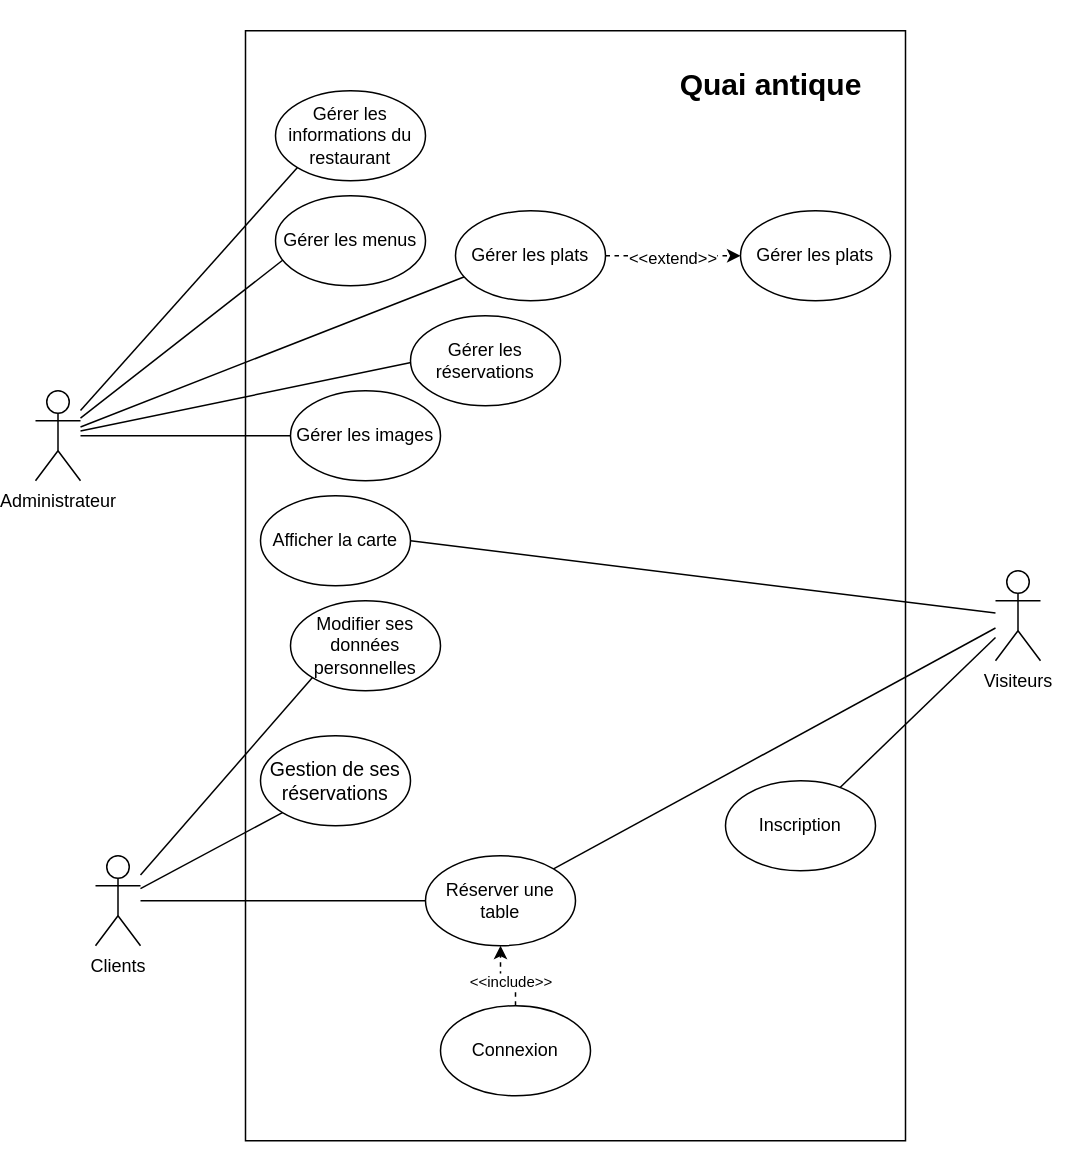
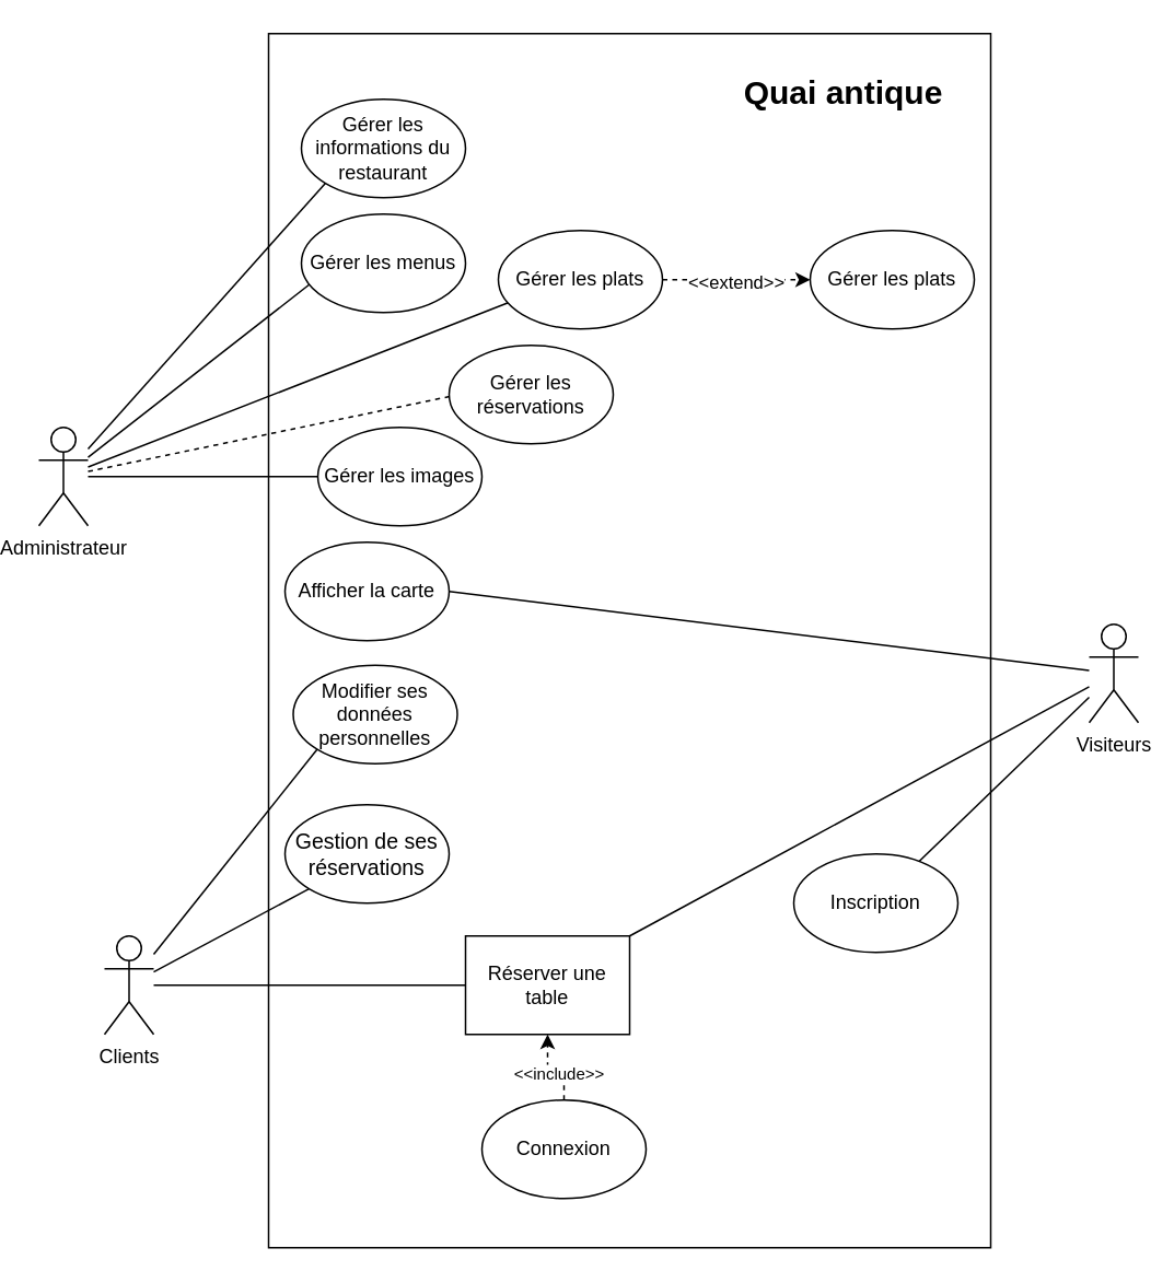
- <mxCell id="7" style="rounded=0;orthogonalLoop=1;jettySize=auto;html=1;entryX=0.06;entryY=0.5;entryDx=0;entryDy=0;endArrow=none;startFill=0;entryPerimeter=0;" edge="1" parent="1" source="8" target="30"><mxGeometry relative="1" as="geometry" /></mxCell>
+ <mxCell id="7" style="rounded=0;orthogonalLoop=1;jettySize=auto;html=1;entryX=0.06;entryY=0.5;entryDx=0;entryDy=0;endArrow=none;startFill=0;entryPerimeter=0;dashed=1;" edge="1" parent="1" source="8" target="30"><mxGeometry relative="1" as="geometry" /></mxCell>
- <mxCell id="23" value="Modifier ses données personnelles" style="ellipse;whiteSpace=wrap;html=1;fontSize=12;" vertex="1" parent="1"><mxGeometry x="190" y="400" width="100" height="60" as="geometry" /></mxCell>
+ <mxCell id="23" value="Modifier ses données personnelles" style="ellipse;whiteSpace=wrap;html=1;fontSize=12;" vertex="1" parent="1"><mxGeometry x="175" y="405" width="100" height="60" as="geometry" /></mxCell>
- <mxCell id="15" value="Réserver une table" style="ellipse;whiteSpace=wrap;html=1;fontSize=12;" parent="1" vertex="1"><mxGeometry x="280" y="570" width="100" height="60" as="geometry" /></mxCell>
+ <mxCell id="15" value="Réserver une table" style="whiteSpace=wrap;html=1;fontSize=12;rounded=0;" parent="1" vertex="1"><mxGeometry x="280" y="570" width="100" height="60" as="geometry" /></mxCell>
